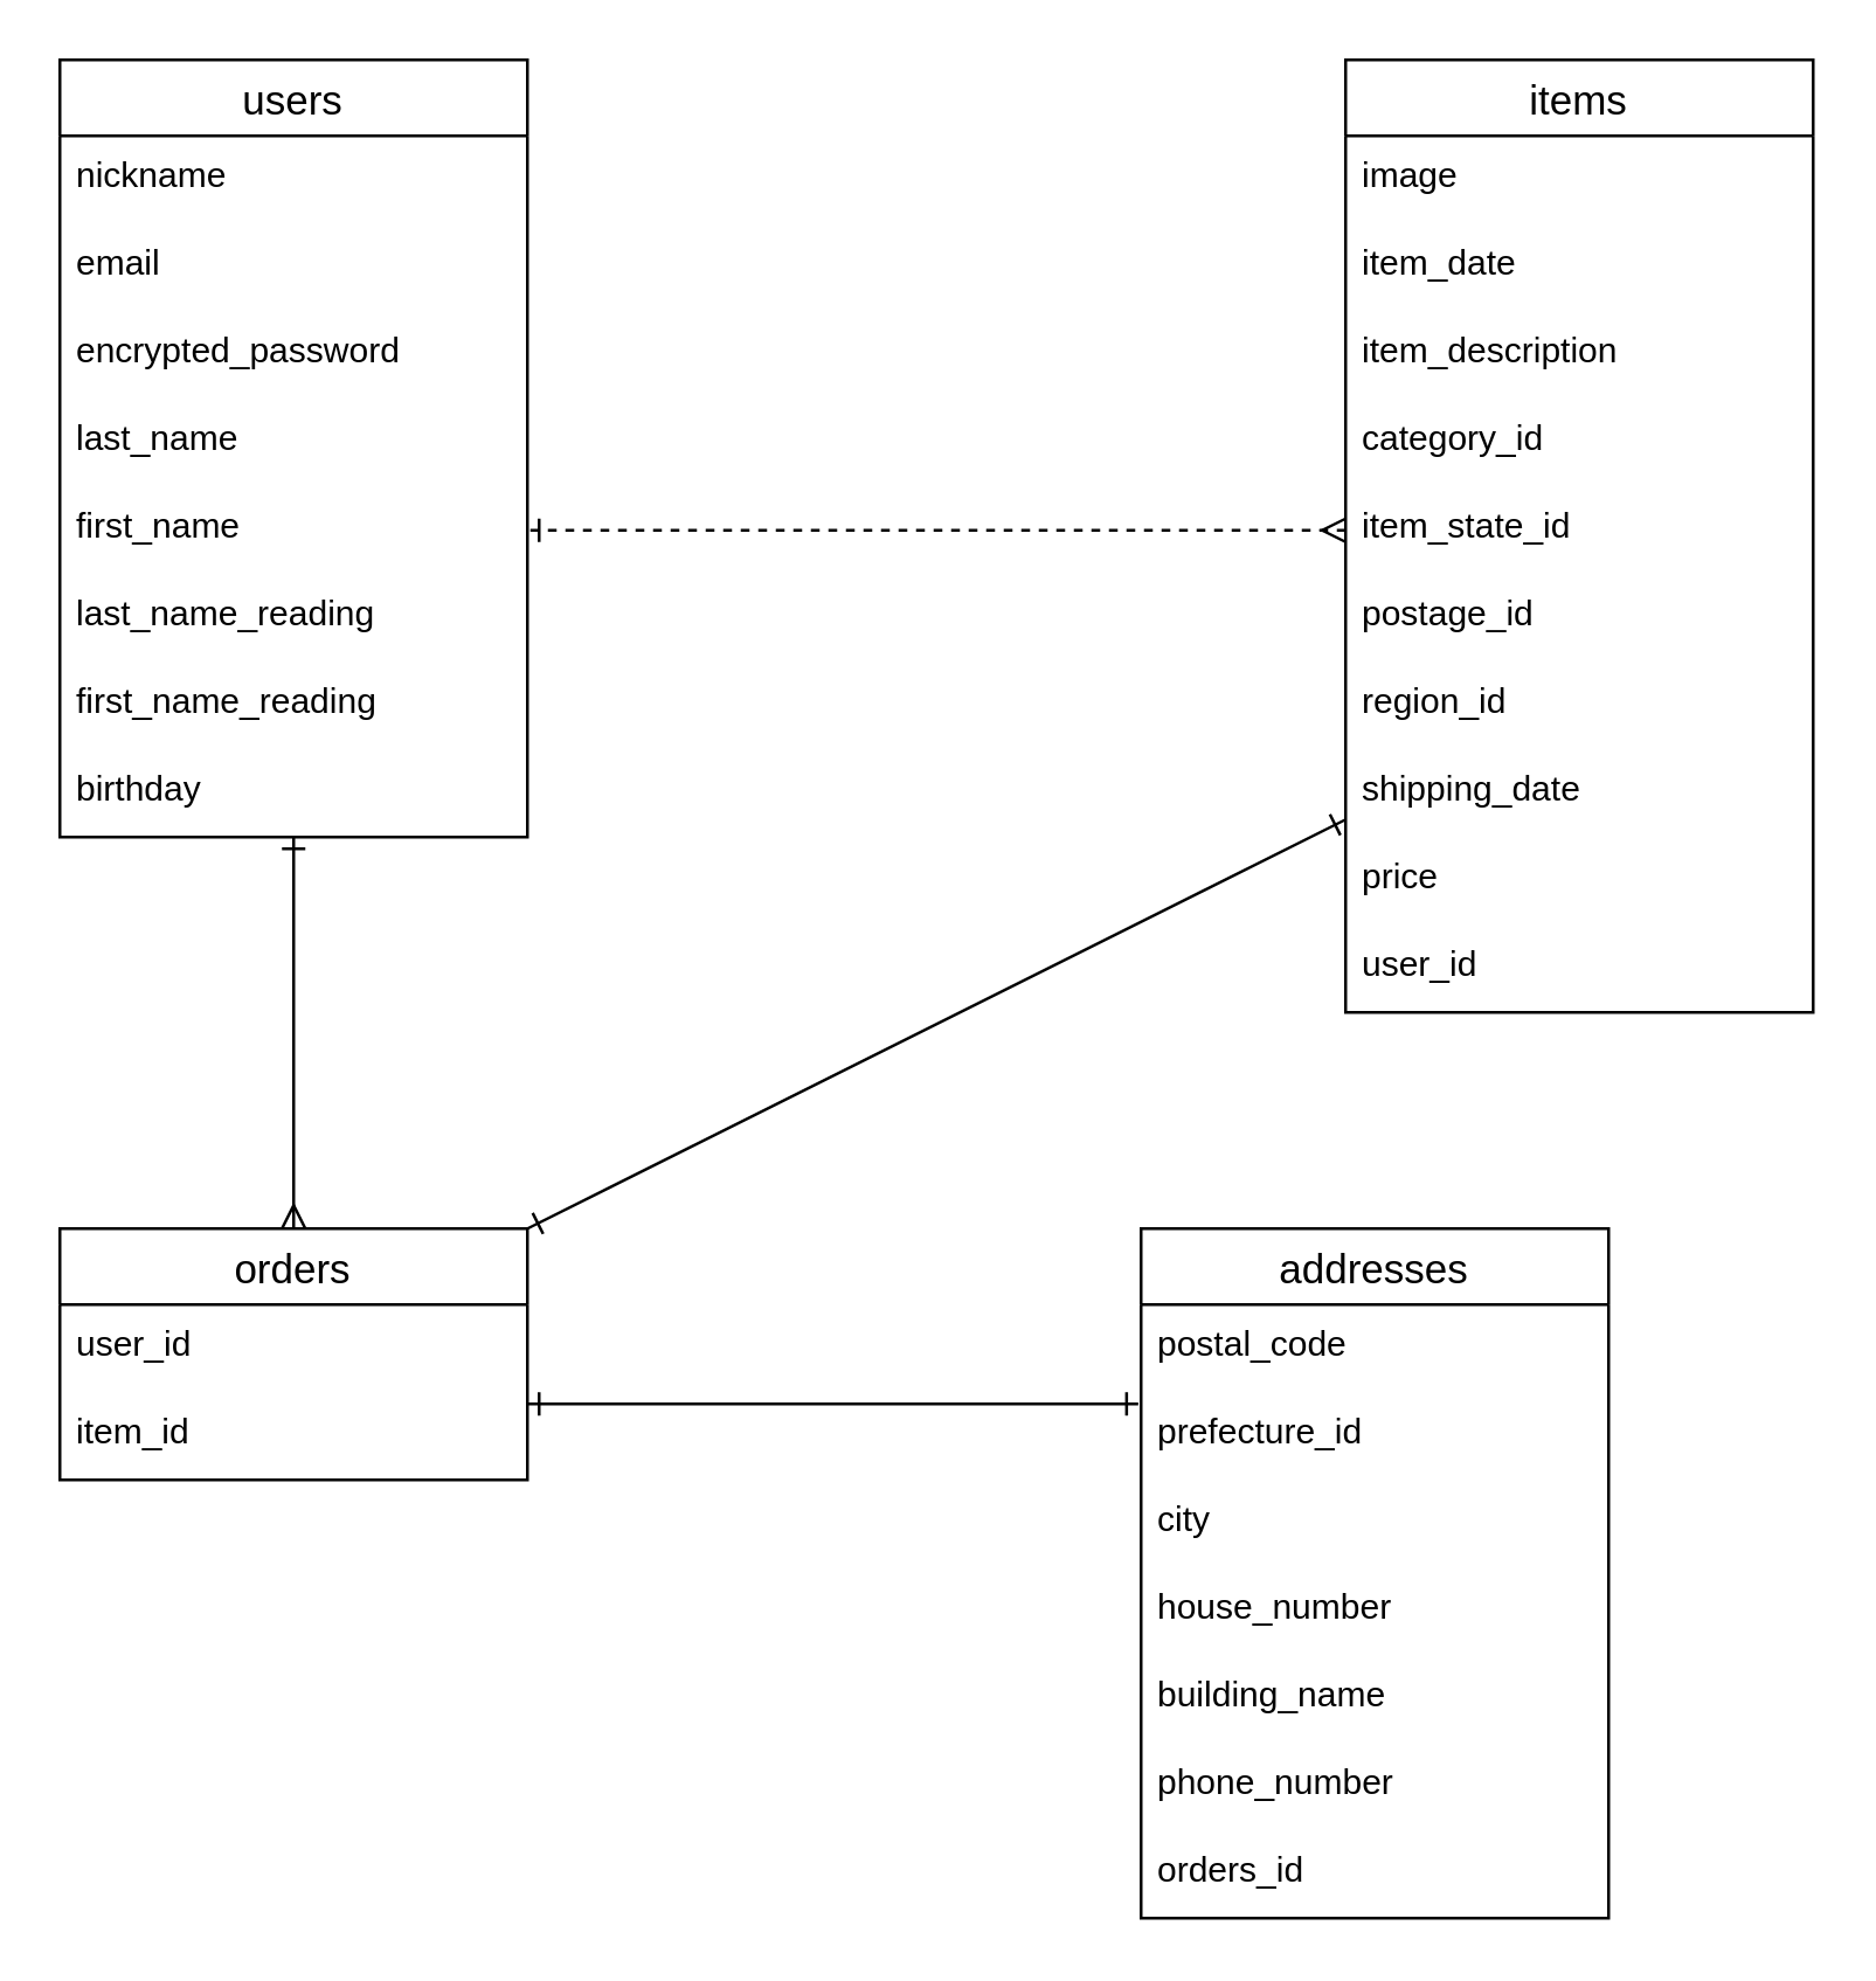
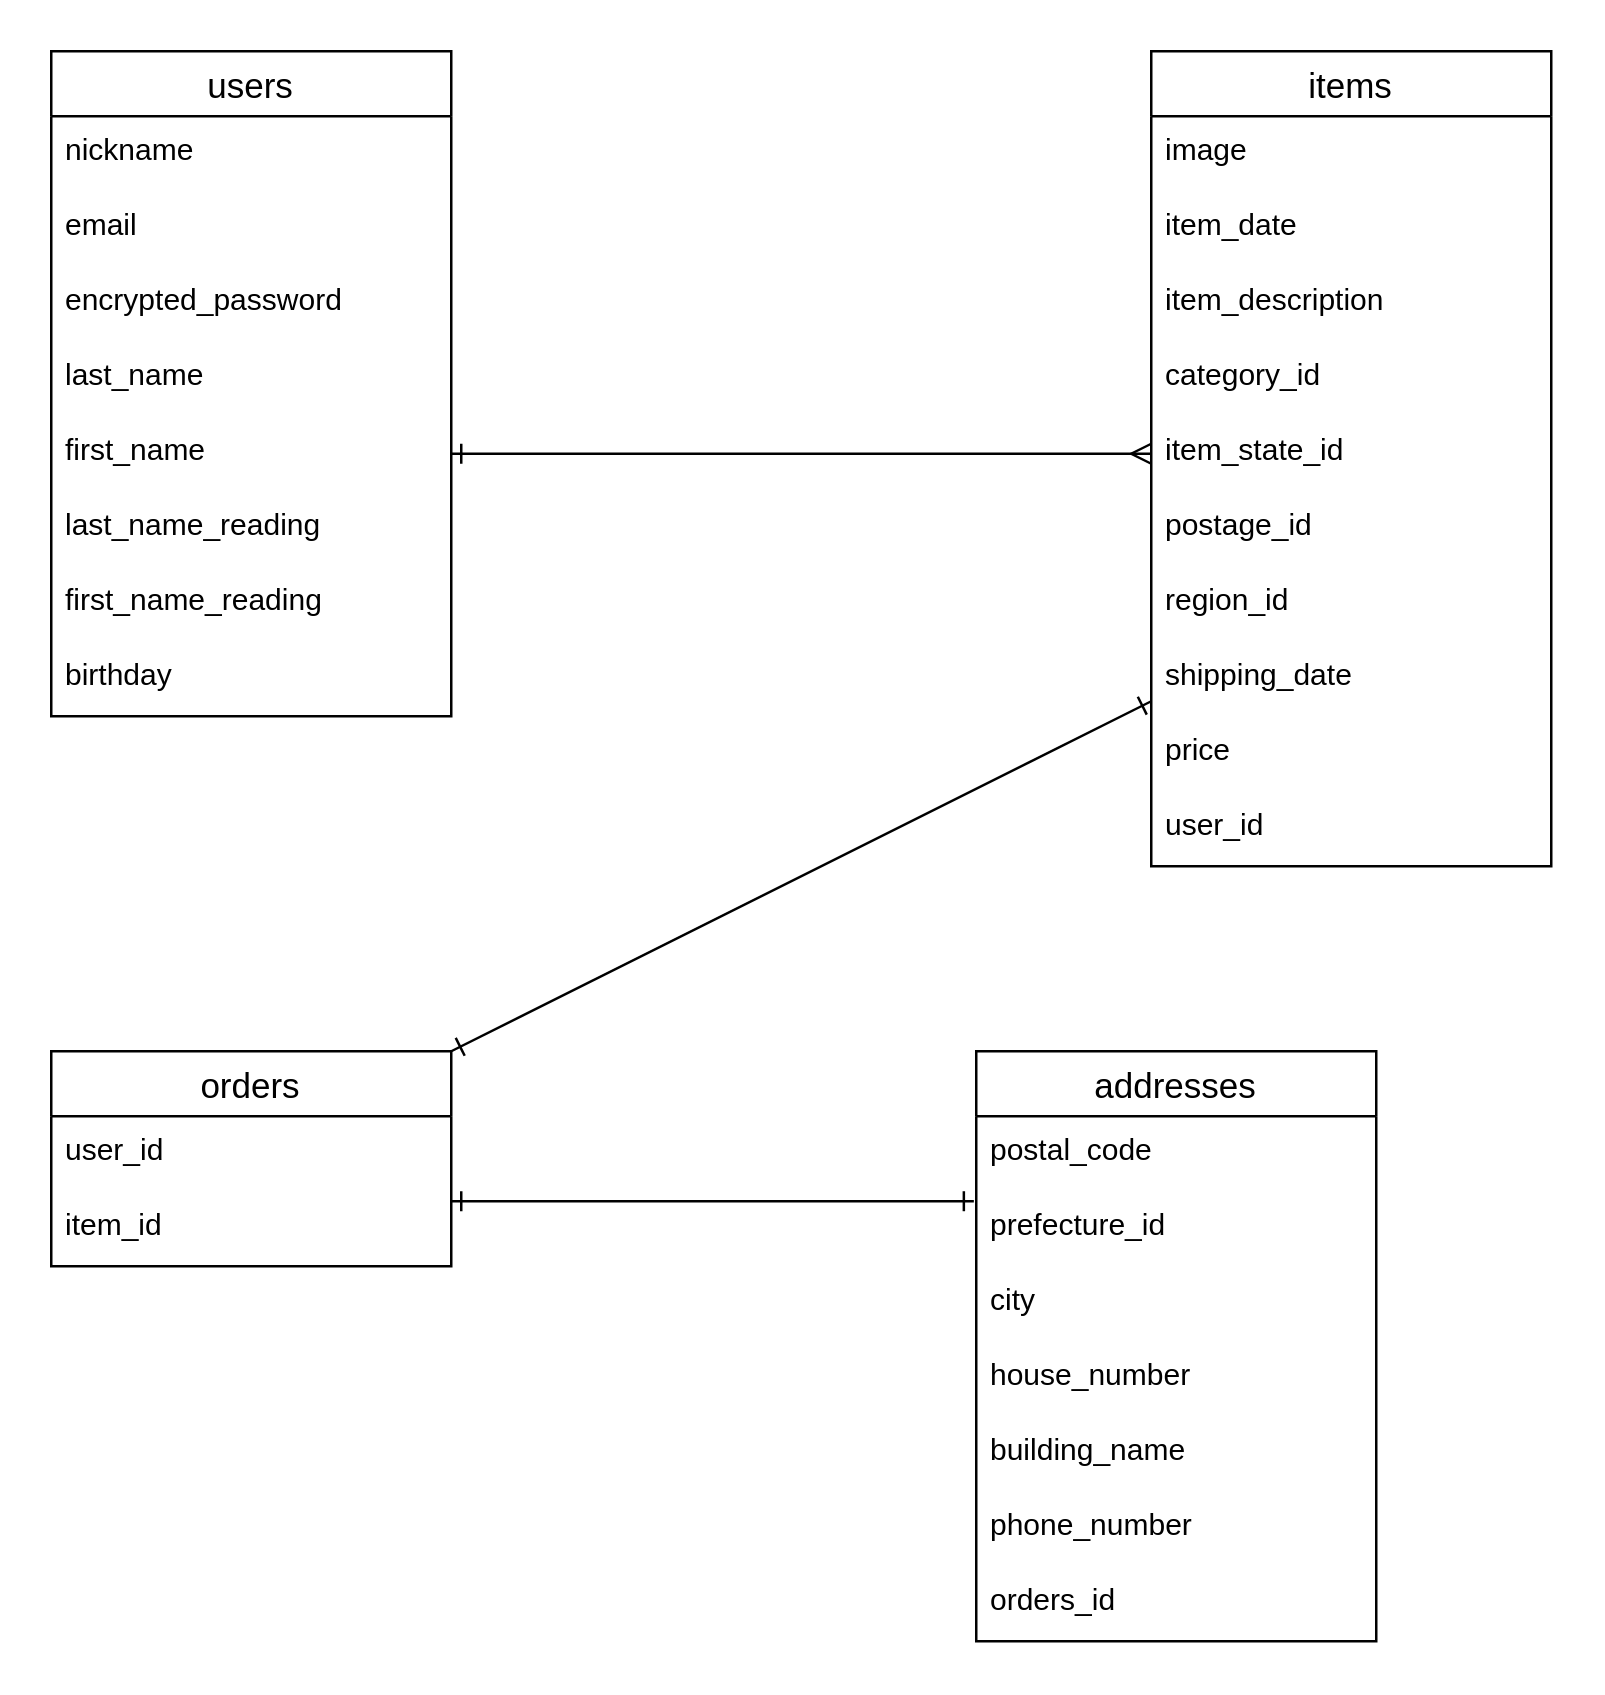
- <mxCell id="38" value="" style="endArrow=ERone;html=1;exitX=0;exitY=0.5;exitDx=0;exitDy=0;startArrow=ERmany;startFill=0;endFill=0;entryX=1;entryY=0.5;entryDx=0;entryDy=0;dashed=1;" edge="1" parent="3" source="18" target="9"><mxGeometry width="50" height="50" relative="1" as="geometry"><mxPoint x="110" y="430" as="sourcePoint" /><mxPoint x="110" y="296" as="targetPoint" /></mxGeometry></mxCell>
+ <mxCell id="38" value="" style="endArrow=ERone;html=1;exitX=0;exitY=0.5;exitDx=0;exitDy=0;startArrow=ERmany;startFill=0;endFill=0;entryX=1;entryY=0.5;entryDx=0;entryDy=0;" edge="1" parent="3" source="18" target="9"><mxGeometry width="50" height="50" relative="1" as="geometry"><mxPoint x="110" y="430" as="sourcePoint" /><mxPoint x="110" y="296" as="targetPoint" /></mxGeometry></mxCell>
- <mxCell id="37" value="" style="endArrow=ERone;html=1;exitX=0.5;exitY=0;exitDx=0;exitDy=0;startArrow=ERmany;startFill=0;endFill=0;" edge="1" parent="3" source="24" target="12"><mxGeometry width="50" height="50" relative="1" as="geometry"><mxPoint x="300" y="310" as="sourcePoint" /><mxPoint x="350" y="260" as="targetPoint" /></mxGeometry></mxCell>
